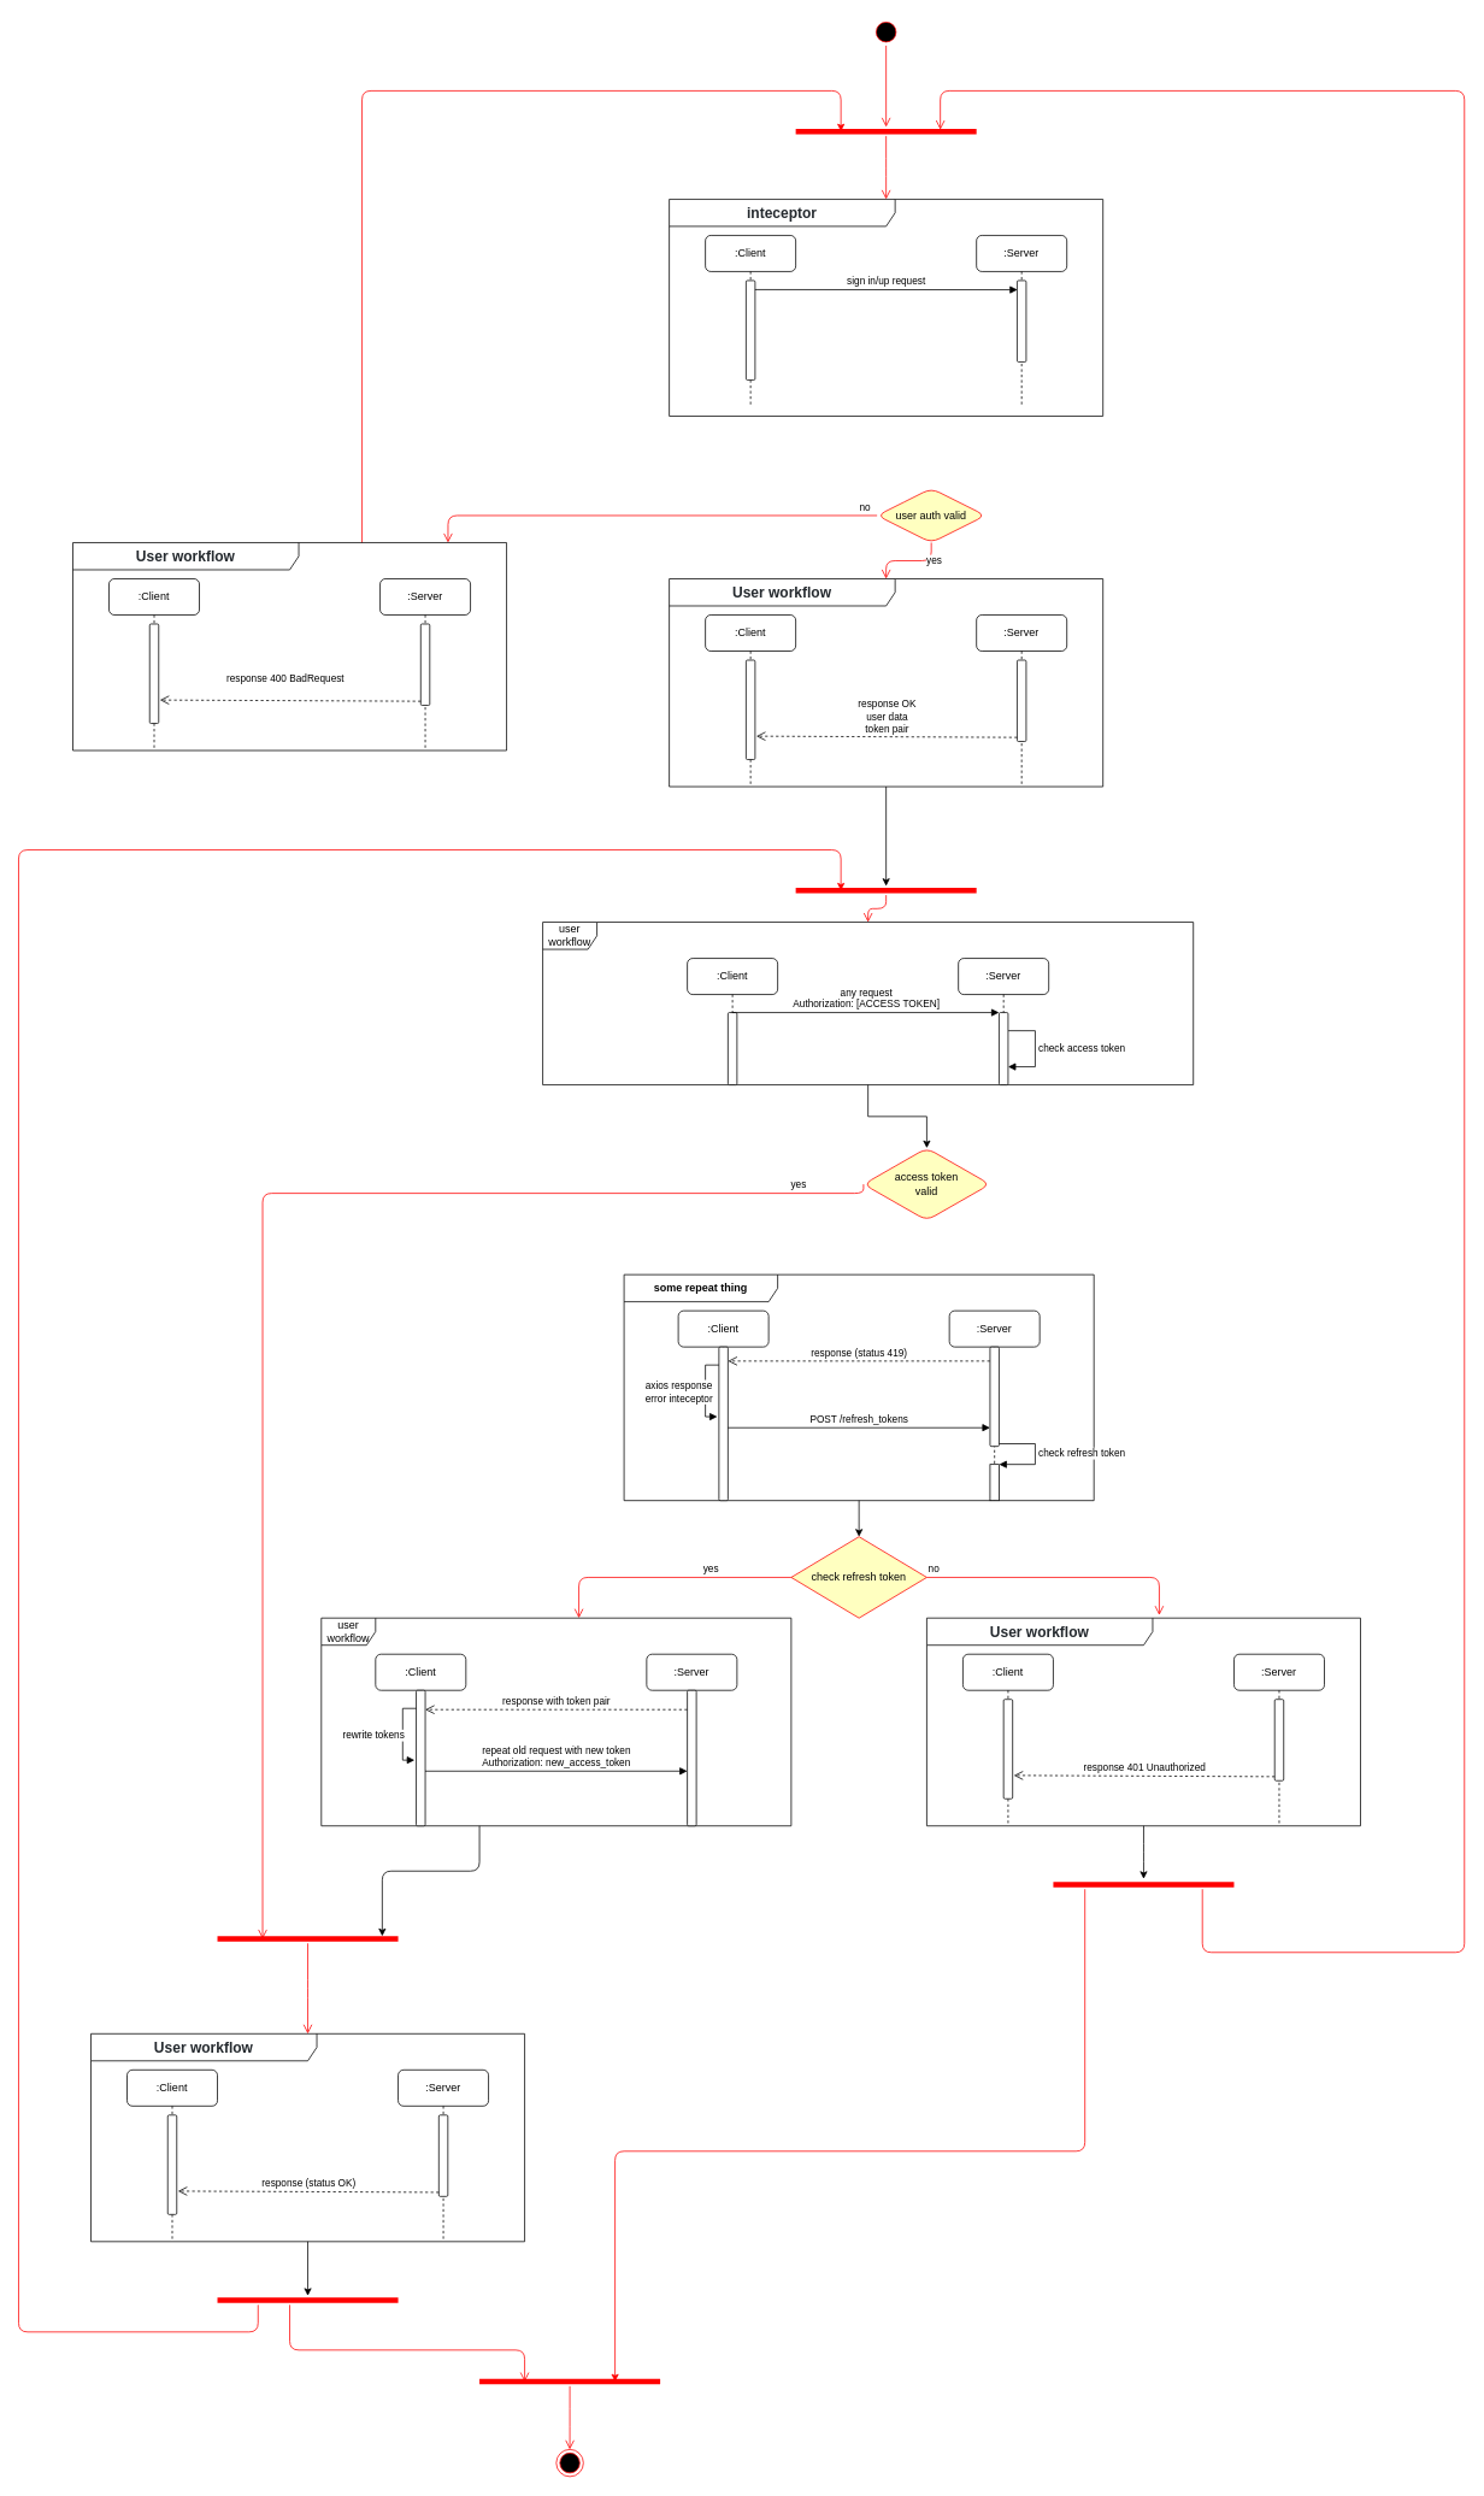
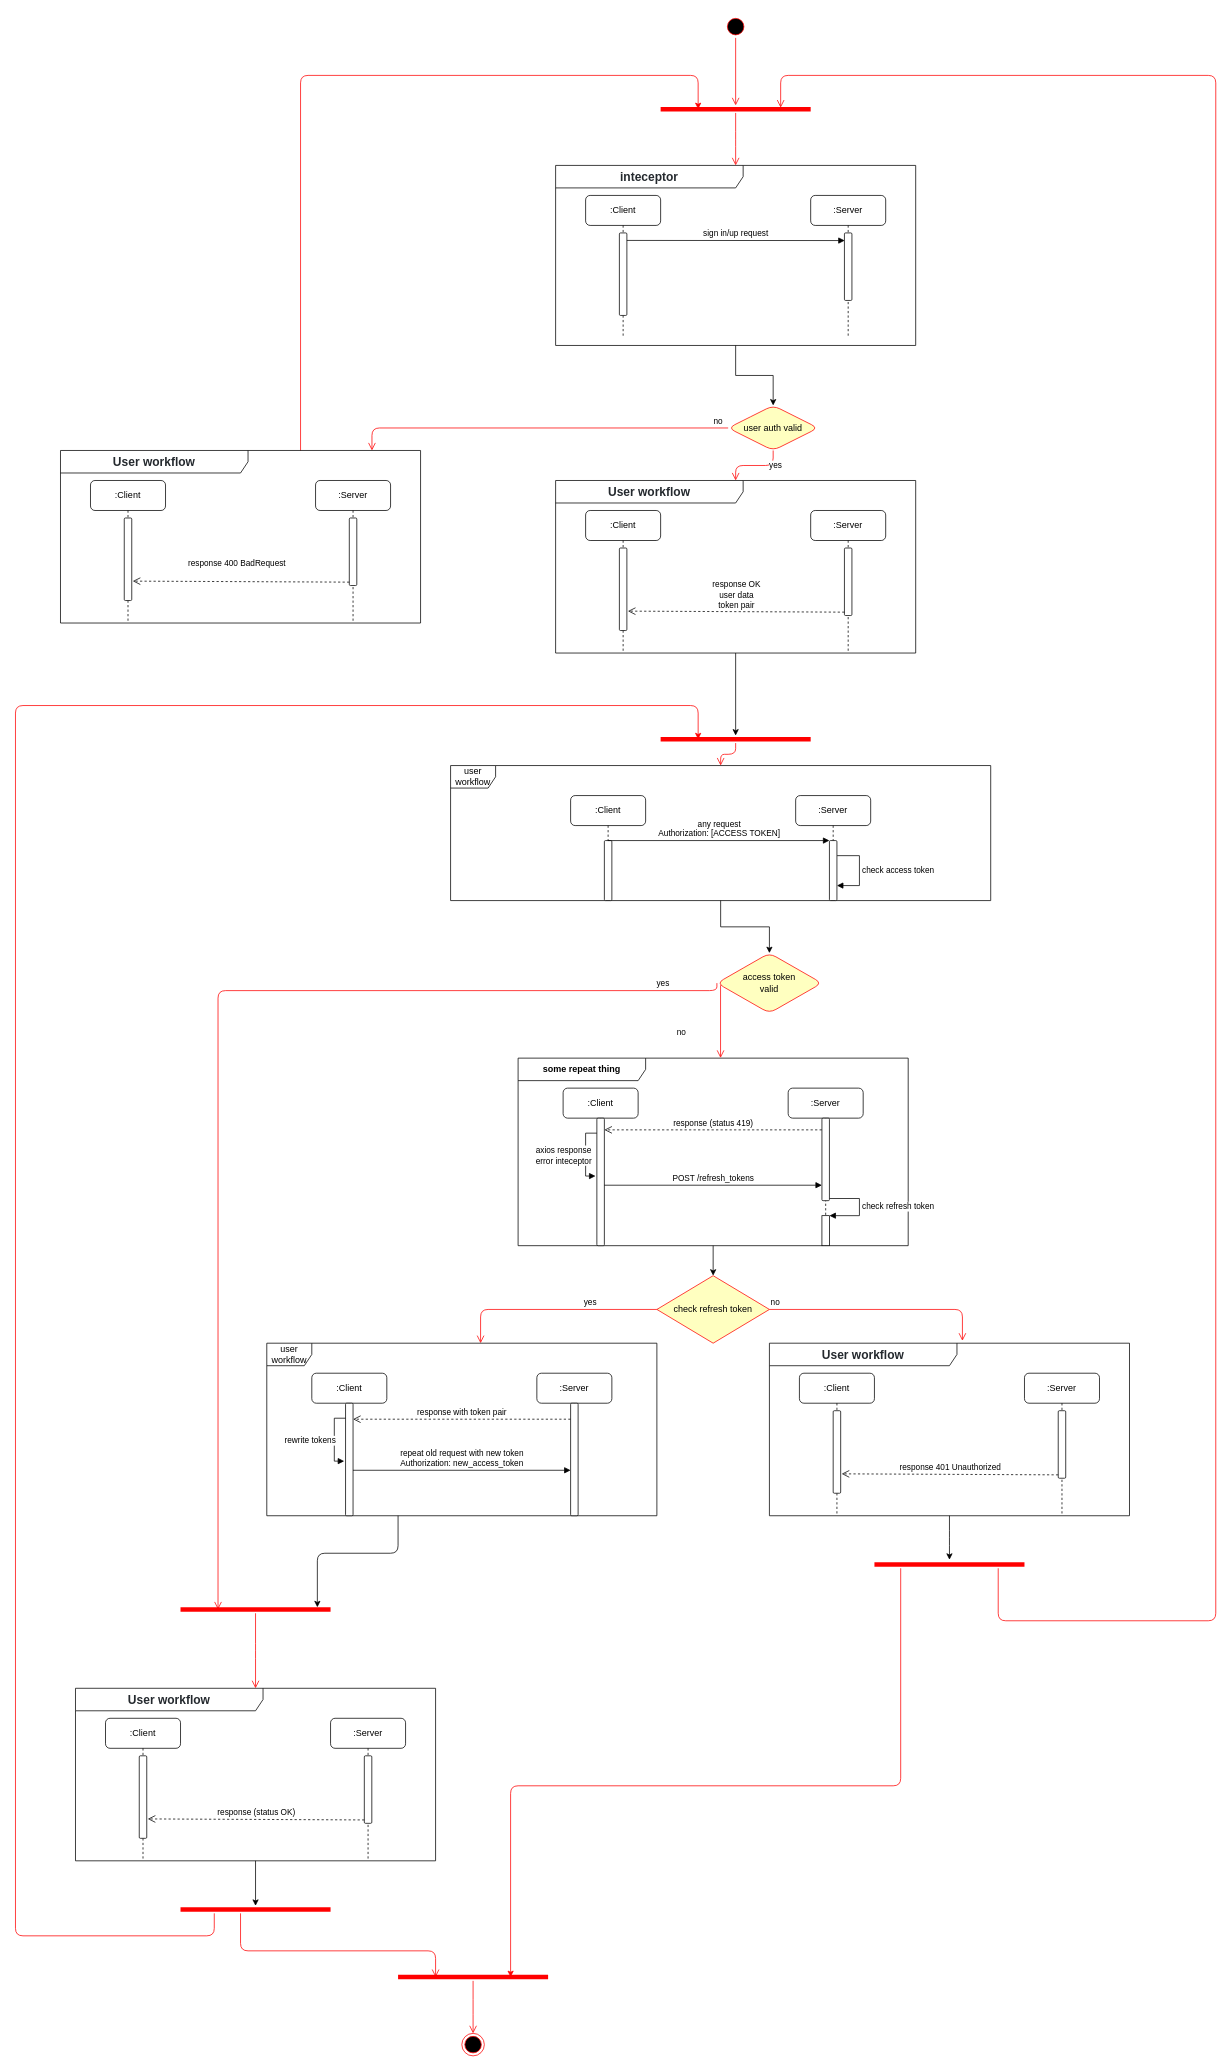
+ <mxCell id="5" style="edgeStyle=orthogonalEdgeStyle;rounded=0;orthogonalLoop=1;jettySize=auto;html=1;entryX=0.5;entryY=0;entryDx=0;entryDy=0;strokeColor=#000000;" parent="1" source="6" target="14" edge="1"><mxGeometry relative="1" as="geometry" /></mxCell>
+ <mxCell id="27" value="no" style="edgeStyle=orthogonalEdgeStyle;html=1;align=left;verticalAlign=bottom;endArrow=open;endSize=8;strokeColor=#ff0000;entryX=0.519;entryY=-0.001;entryDx=0;entryDy=0;entryPerimeter=0;" parent="1" source="26" target="3" edge="1"><mxGeometry x="1" y="-30" relative="1" as="geometry"><mxPoint x="960" y="1428" as="targetPoint" /><Array as="points"><mxPoint x="960" y="1410" /></Array><mxPoint x="-30" y="-25" as="offset" /></mxGeometry></mxCell>
